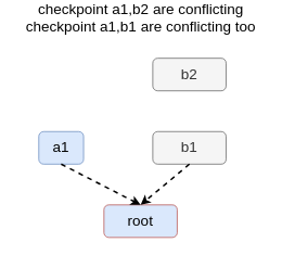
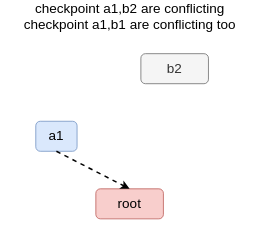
- <mxCell id="3" value="&lt;span style=&quot;font-size: 18px;&quot;&gt;b1&lt;/span&gt;" style="rounded=1;whiteSpace=wrap;html=1;fillColor=#f5f5f5;fontColor=#333333;strokeColor=#666666;" vertex="1" parent="1"><mxGeometry x="187" y="160" width="90" height="40" as="geometry" /></mxCell>
- <mxCell id="6" value="" style="endArrow=classic;html=1;rounded=0;fontSize=18;strokeWidth=2;dashed=1;exitX=0.5;exitY=1;exitDx=0;exitDy=0;entryX=0.5;entryY=0;entryDx=0;entryDy=0;" edge="1" parent="1" source="3" target="2"><mxGeometry width="50" height="50" relative="1" as="geometry"><mxPoint x="167" y="260" as="sourcePoint" /><mxPoint x="217" y="210" as="targetPoint" /></mxGeometry></mxCell>
- <mxCell id="2" value="&lt;font style=&quot;font-size: 18px;&quot;&gt;root&lt;/font&gt;" style="rounded=1;whiteSpace=wrap;html=1;fillColor=#dae8fc;strokeColor=#b85450;" vertex="1" parent="1"><mxGeometry x="127" y="250" width="90" height="40" as="geometry" /></mxCell>
+ <mxCell id="2" value="&lt;font style=&quot;font-size: 18px;&quot;&gt;root&lt;/font&gt;" style="rounded=1;whiteSpace=wrap;html=1;fillColor=#f8cecc;strokeColor=#b85450;" vertex="1" parent="1"><mxGeometry x="127" y="250" width="90" height="40" as="geometry" /></mxCell>
